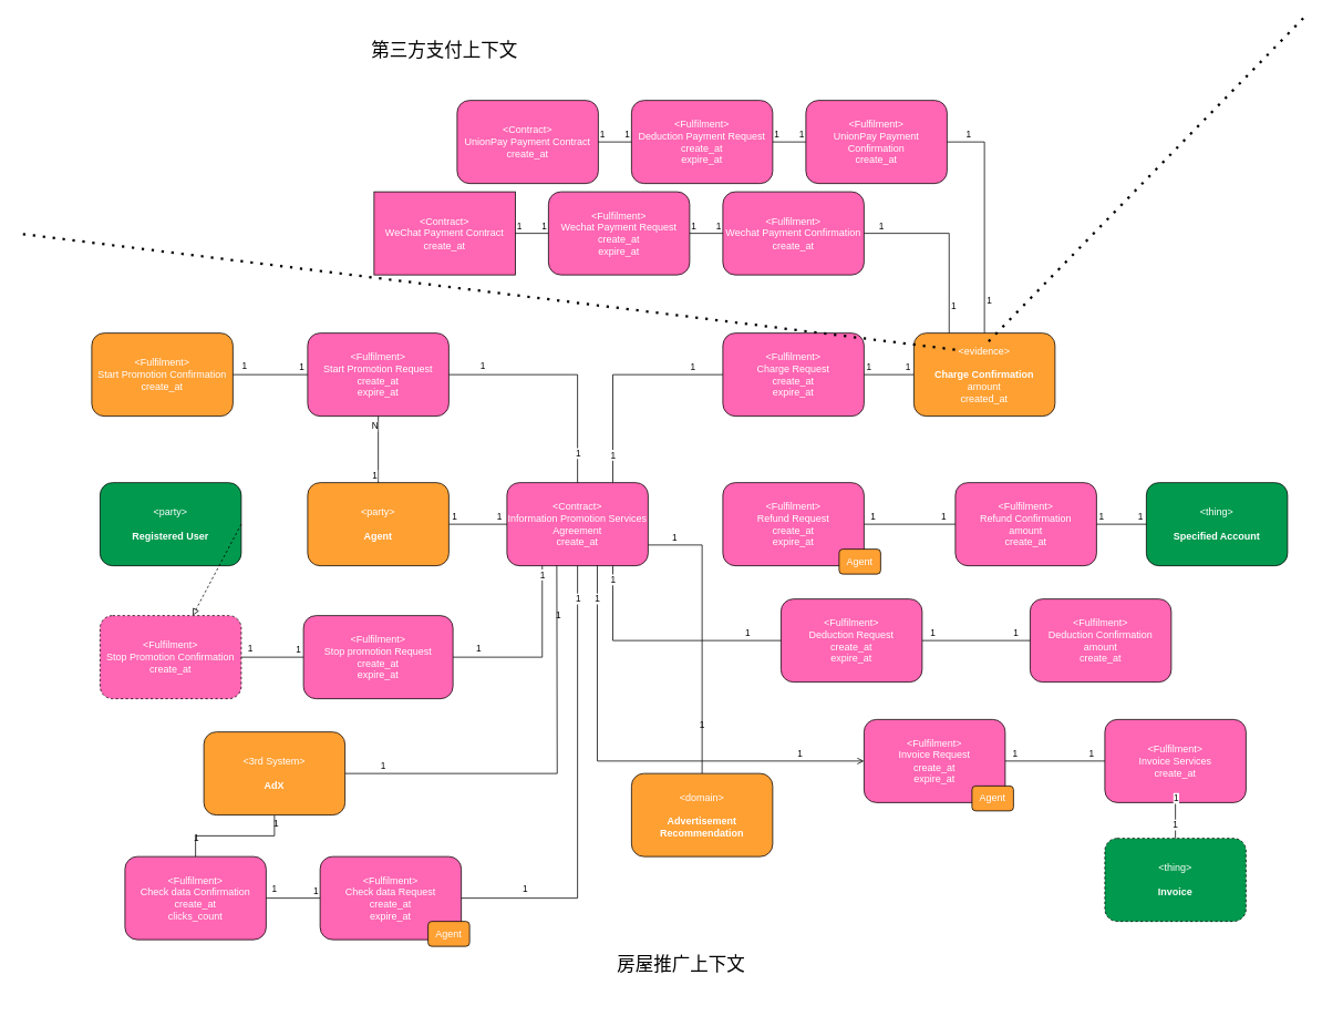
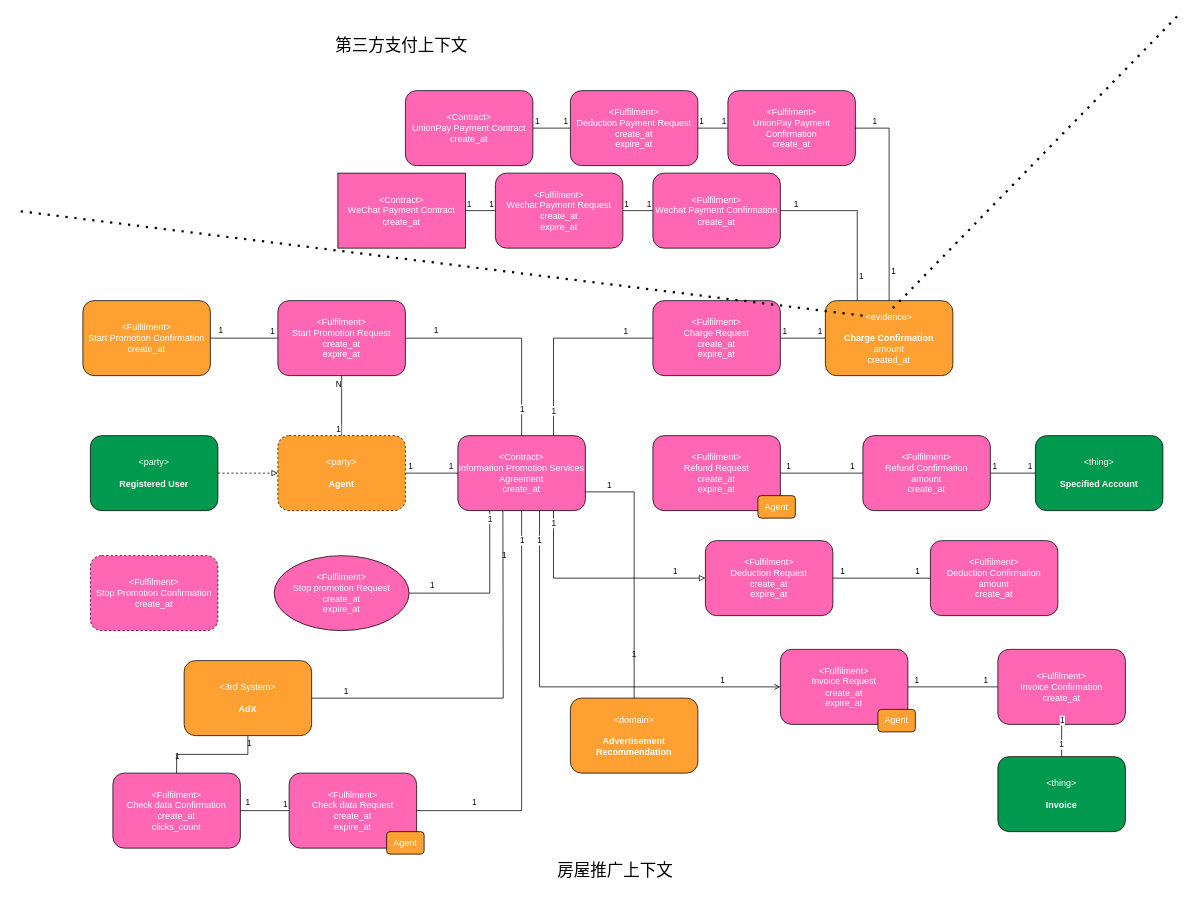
- <mxCell id="84" value="&lt;font color=&quot;#ffffff&quot;&gt;&amp;lt;Contract&amp;gt;&lt;br&gt;UnionPay Payment Contract&lt;br&gt;create_at&lt;br&gt;&lt;/font&gt;" style="rounded=1;whiteSpace=wrap;html=1;fillColor=#FF66B3;noLabel=0;comic=0;recursiveResize=1;labelBackgroundColor=none;fontColor=#000000;strokeColor=#000000;" vertex="1" parent="1"><mxGeometry x="550" y="120" width="170" height="100" as="geometry" /></mxCell>
+ <mxCell id="84" value="&lt;font color=&quot;#ffffff&quot;&gt;&amp;lt;Contract&amp;gt;&lt;br&gt;UnionPay Payment Contract&lt;br&gt;create_at&lt;br&gt;&lt;/font&gt;" style="rounded=1;whiteSpace=wrap;html=1;fillColor=#FF66B3;noLabel=0;comic=0;recursiveResize=1;labelBackgroundColor=none;fontColor=#000000;strokeColor=#000000;" vertex="1" parent="1"><mxGeometry x="540" y="120" width="170" height="100" as="geometry" /></mxCell>
- <mxCell id="57" value="&lt;font color=&quot;#ffffff&quot;&gt;&amp;lt;party&amp;gt;&lt;br&gt;&lt;br&gt;&lt;b&gt;Agent&lt;/b&gt;&lt;br&gt;&lt;/font&gt;" style="rounded=1;whiteSpace=wrap;html=1;noLabel=0;comic=0;recursiveResize=1;fillColor=#FFA033;" vertex="1" parent="1"><mxGeometry x="370" y="580" width="170" height="100" as="geometry" /></mxCell>
+ <mxCell id="57" value="&lt;font color=&quot;#ffffff&quot;&gt;&amp;lt;party&amp;gt;&lt;br&gt;&lt;br&gt;&lt;b&gt;Agent&lt;/b&gt;&lt;br&gt;&lt;/font&gt;" style="rounded=1;whiteSpace=wrap;html=1;noLabel=0;comic=0;recursiveResize=1;fillColor=#FFA033;dashed=1;" vertex="1" parent="1"><mxGeometry x="370" y="580" width="170" height="100" as="geometry" /></mxCell>
- <mxCell id="58" style="edgeStyle=none;rounded=0;orthogonalLoop=1;jettySize=auto;html=1;exitX=1;exitY=0.5;exitDx=0;exitDy=0;endArrow=block;endFill=0;dashed=1;" edge="1" parent="1" source="53" target="12"><mxGeometry relative="1" as="geometry"><mxPoint x="530" y="700" as="sourcePoint" /><mxPoint x="600" y="700" as="targetPoint" /></mxGeometry></mxCell>
+ <mxCell id="58" style="edgeStyle=none;rounded=0;orthogonalLoop=1;jettySize=auto;html=1;exitX=1;exitY=0.5;exitDx=0;exitDy=0;endArrow=block;endFill=0;dashed=1;entryX=0;entryY=0.5;entryDx=0;entryDy=0;" edge="1" parent="1" source="53" target="57"><mxGeometry relative="1" as="geometry"><mxPoint x="530" y="700" as="sourcePoint" /><mxPoint x="600" y="700" as="targetPoint" /></mxGeometry></mxCell>
- <mxCell id="45" style="edgeStyle=orthogonalEdgeStyle;rounded=0;orthogonalLoop=1;jettySize=auto;html=1;exitX=0.75;exitY=1;exitDx=0;exitDy=0;endArrow=none;endFill=0;entryX=0;entryY=0.5;entryDx=0;entryDy=0;" edge="1" parent="1" source="2" target="40"><mxGeometry relative="1" as="geometry"><mxPoint x="662.5" y="690" as="sourcePoint" /><mxPoint x="865" y="1000" as="targetPoint" /></mxGeometry></mxCell>
+ <mxCell id="45" style="edgeStyle=orthogonalEdgeStyle;rounded=0;orthogonalLoop=1;jettySize=auto;html=1;exitX=0.75;exitY=1;exitDx=0;exitDy=0;endArrow=block;endFill=0;entryX=0;entryY=0.5;entryDx=0;entryDy=0;" edge="1" parent="1" source="2" target="40"><mxGeometry relative="1" as="geometry"><mxPoint x="662.5" y="690" as="sourcePoint" /><mxPoint x="865" y="1000" as="targetPoint" /></mxGeometry></mxCell>
- <mxCell id="13" style="edgeStyle=orthogonalEdgeStyle;rounded=0;orthogonalLoop=1;jettySize=auto;html=1;exitX=0;exitY=0.5;exitDx=0;exitDy=0;endArrow=none;endFill=0;entryX=1;entryY=0.5;entryDx=0;entryDy=0;" edge="1" parent="1" source="11" target="12"><mxGeometry relative="1" as="geometry"><mxPoint x="1080" y="530" as="sourcePoint" /><mxPoint x="1120" y="530" as="targetPoint" /></mxGeometry></mxCell>
- <mxCell id="14" value="1" style="edgeLabel;html=1;align=center;verticalAlign=middle;resizable=0;points=[];" vertex="1" connectable="0" parent="13"><mxGeometry x="-0.82" relative="1" as="geometry"><mxPoint y="-10" as="offset" /></mxGeometry></mxCell>
- <mxCell id="15" value="1" style="edgeLabel;html=1;align=center;verticalAlign=middle;resizable=0;points=[];" vertex="1" connectable="0" parent="13"><mxGeometry x="0.72" y="-1" relative="1" as="geometry"><mxPoint y="-11" as="offset" /></mxGeometry></mxCell>
- <mxCell id="11" value="&lt;font color=&quot;#ffffff&quot;&gt;&amp;lt;Fulfilment&amp;gt;&lt;br&gt;Stop promotion Request&lt;br&gt;create_at&lt;br&gt;expire_at&lt;br&gt;&lt;/font&gt;" style="rounded=1;whiteSpace=wrap;html=1;fillColor=#FF66B3;noLabel=0;comic=0;recursiveResize=1;" vertex="1" parent="1"><mxGeometry x="365" y="740" width="180" height="100" as="geometry" /></mxCell>
+ <mxCell id="11" value="&lt;font color=&quot;#ffffff&quot;&gt;&amp;lt;Fulfilment&amp;gt;&lt;br&gt;Stop promotion Request&lt;br&gt;create_at&lt;br&gt;expire_at&lt;br&gt;&lt;/font&gt;" style="ellipse;whiteSpace=wrap;html=1;fillColor=#FF66B3;noLabel=0;comic=0;recursiveResize=1;" vertex="1" parent="1"><mxGeometry x="365" y="740" width="180" height="100" as="geometry" /></mxCell>
- <mxCell id="49" value="&lt;font color=&quot;#ffffff&quot;&gt;&amp;lt;Fulfilment&amp;gt;&lt;br&gt;Invoice Services&lt;br&gt;create_at&lt;br&gt;&lt;/font&gt;" style="rounded=1;whiteSpace=wrap;html=1;fillColor=#FF66B3;noLabel=0;comic=0;recursiveResize=1;" vertex="1" parent="1"><mxGeometry x="1330" y="865" width="170" height="100" as="geometry" /></mxCell>
+ <mxCell id="49" value="&lt;font color=&quot;#ffffff&quot;&gt;&amp;lt;Fulfilment&amp;gt;&lt;br&gt;Invoice Confirmation&lt;br&gt;create_at&lt;br&gt;&lt;/font&gt;" style="rounded=1;whiteSpace=wrap;html=1;fillColor=#FF66B3;noLabel=0;comic=0;recursiveResize=1;" vertex="1" parent="1"><mxGeometry x="1330" y="865" width="170" height="100" as="geometry" /></mxCell>
- <mxCell id="106" value="&lt;font color=&quot;#ffffff&quot;&gt;&amp;lt;thing&amp;gt;&lt;br&gt;&lt;br&gt;&lt;b&gt;Invoice&lt;/b&gt;&lt;br&gt;&lt;/font&gt;" style="rounded=1;whiteSpace=wrap;html=1;noLabel=0;comic=0;recursiveResize=1;fillColor=#00994D;labelBackgroundColor=none;fontColor=#000000;strokeColor=#000000;dashed=1;" vertex="1" parent="1"><mxGeometry x="1330" y="1008" width="170" height="100" as="geometry" /></mxCell>
+ <mxCell id="106" value="&lt;font color=&quot;#ffffff&quot;&gt;&amp;lt;thing&amp;gt;&lt;br&gt;&lt;br&gt;&lt;b&gt;Invoice&lt;/b&gt;&lt;br&gt;&lt;/font&gt;" style="rounded=1;whiteSpace=wrap;html=1;noLabel=0;comic=0;recursiveResize=1;fillColor=#00994D;labelBackgroundColor=none;fontColor=#000000;strokeColor=#000000;" vertex="1" parent="1"><mxGeometry x="1330" y="1008" width="170" height="100" as="geometry" /></mxCell>
